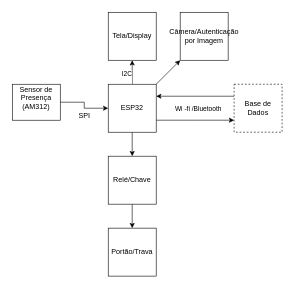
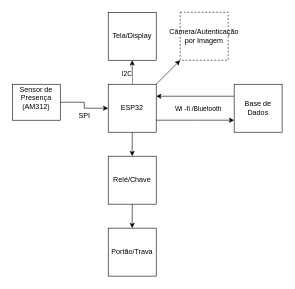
- <mxCell id="15" value="&lt;div&gt;Câmera/Autenticação&lt;/div&gt;&lt;div&gt;por Imagem&lt;/div&gt;" style="whiteSpace=wrap;html=1;aspect=fixed;" vertex="1" parent="1"><mxGeometry x="300" y="20" width="80" height="80" as="geometry" /></mxCell>
+ <mxCell id="15" value="&lt;div&gt;Câmera/Autenticação&lt;/div&gt;&lt;div&gt;por Imagem&lt;/div&gt;" style="whiteSpace=wrap;html=1;aspect=fixed;dashed=1;" vertex="1" parent="1"><mxGeometry x="300" y="20" width="80" height="80" as="geometry" /></mxCell>
- <mxCell id="11" value="&lt;div&gt;Base de Dados&lt;br&gt;&lt;/div&gt;" style="whiteSpace=wrap;html=1;aspect=fixed;dashed=1;" vertex="1" parent="1"><mxGeometry x="390" y="140" width="80" height="80" as="geometry" /></mxCell>
+ <mxCell id="11" value="&lt;div&gt;Base de Dados&lt;br&gt;&lt;/div&gt;" style="whiteSpace=wrap;html=1;aspect=fixed;" vertex="1" parent="1"><mxGeometry x="390" y="140" width="80" height="80" as="geometry" /></mxCell>
